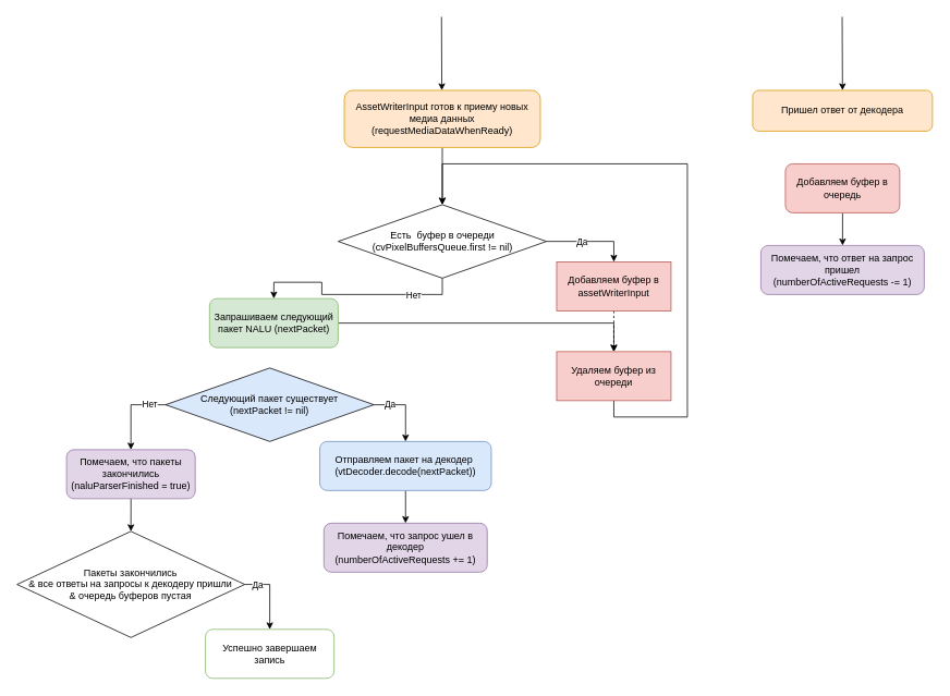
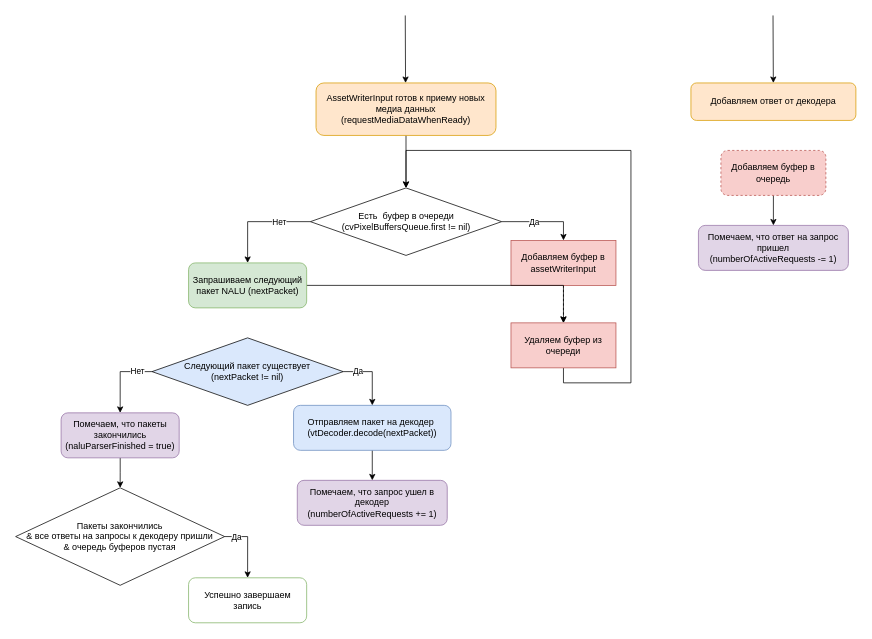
- <mxCell id="28" value="Пришел ответ от декодера" style="rounded=1;whiteSpace=wrap;html=1;fillColor=#ffe6cc;strokeColor=#d79b00;" vertex="1" parent="1"><mxGeometry x="921" y="110" width="220" height="50" as="geometry" /></mxCell>
+ <mxCell id="28" value="Добавляем ответ от декодера" style="rounded=1;whiteSpace=wrap;html=1;fillColor=#ffe6cc;strokeColor=#d79b00;" vertex="1" parent="1"><mxGeometry x="921" y="110" width="220" height="50" as="geometry" /></mxCell>
- <mxCell id="31" value="Добавляем буфер в очередь" style="rounded=1;whiteSpace=wrap;html=1;fillColor=#f8cecc;strokeColor=#b85450;" vertex="1" parent="1"><mxGeometry x="961" y="200" width="140" height="60" as="geometry" /></mxCell>
+ <mxCell id="31" value="Добавляем буфер в очередь" style="rounded=1;whiteSpace=wrap;html=1;fillColor=#f8cecc;strokeColor=#b85450;dashed=1;" vertex="1" parent="1"><mxGeometry x="961" y="200" width="140" height="60" as="geometry" /></mxCell>
- <mxCell id="14" value="Запрашиваем следующий пакет NALU (nextPacket)" style="rounded=1;whiteSpace=wrap;html=1;fillColor=#d5e8d4;strokeColor=#82b366;" vertex="1" parent="1"><mxGeometry x="256" y="365" width="157.5" height="60" as="geometry" /></mxCell>
+ <mxCell id="14" value="Запрашиваем следующий пакет NALU (nextPacket)" style="rounded=1;whiteSpace=wrap;html=1;fillColor=#d5e8d4;strokeColor=#82b366;" vertex="1" parent="1"><mxGeometry x="251" y="350" width="157.5" height="60" as="geometry" /></mxCell>
